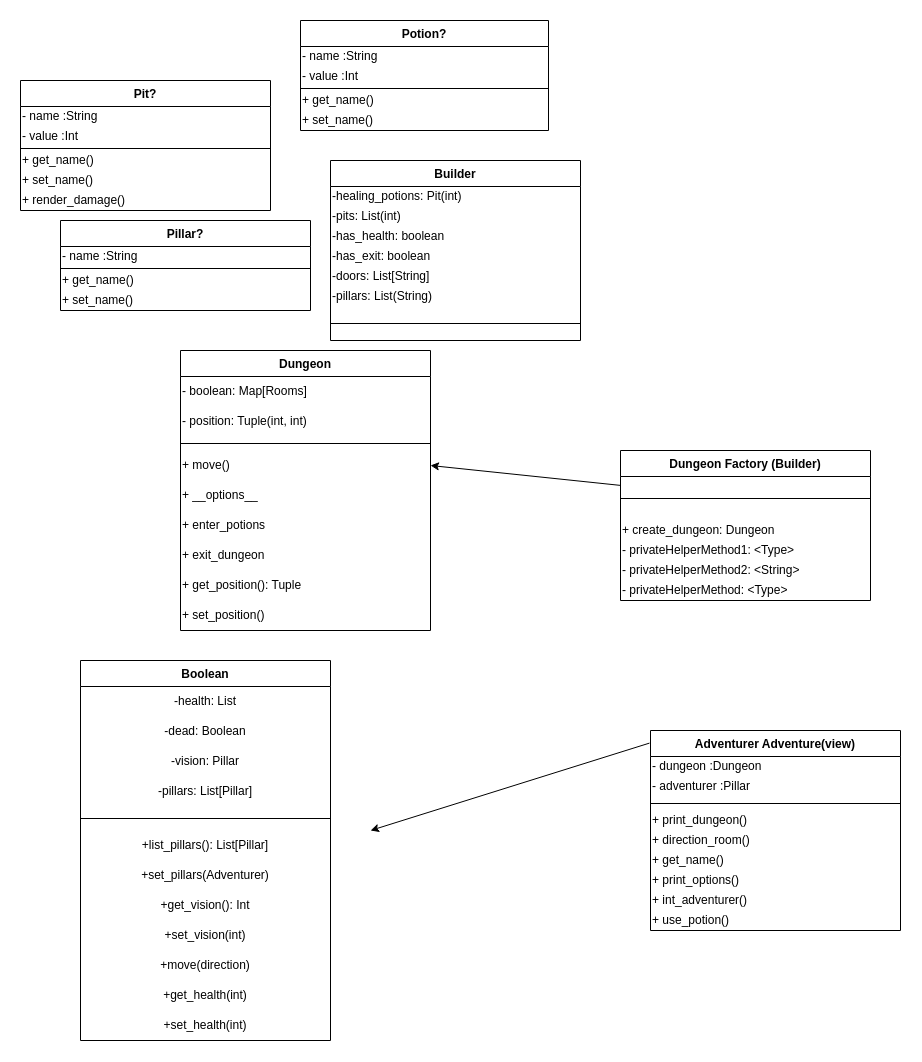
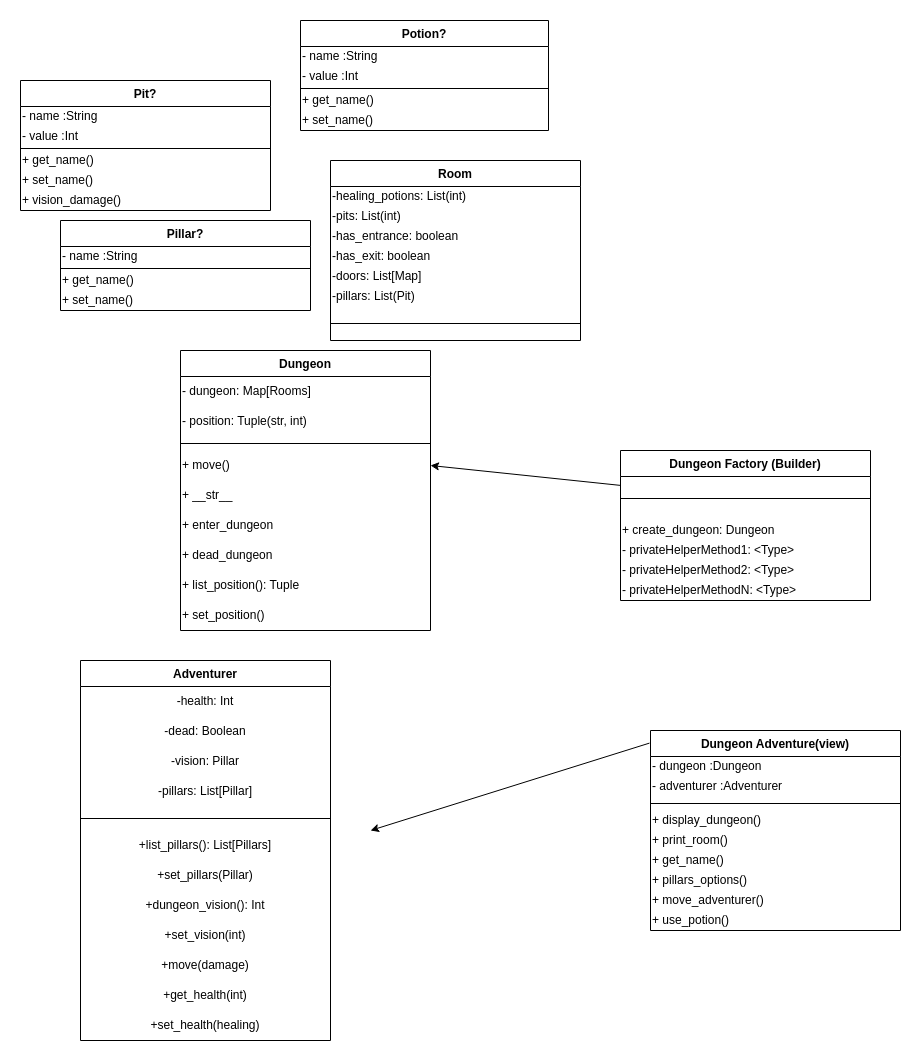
- <mxCell id="2" value="Builder" style="swimlane;fontStyle=1;align=center;verticalAlign=top;childLayout=stackLayout;horizontal=1;startSize=26;horizontalStack=0;resizeParent=1;resizeParentMax=0;resizeLast=0;collapsible=1;marginBottom=0;" vertex="1" parent="1"><mxGeometry x="330" width="250" height="180" as="geometry" y="160" /></mxCell>
+ <mxCell id="2" value="Room" style="swimlane;fontStyle=1;align=center;verticalAlign=top;childLayout=stackLayout;horizontal=1;startSize=26;horizontalStack=0;resizeParent=1;resizeParentMax=0;resizeLast=0;collapsible=1;marginBottom=0;" vertex="1" parent="1"><mxGeometry x="330" width="250" height="180" as="geometry" y="160" /></mxCell>
- <mxCell id="3" value="&lt;div align=&quot;left&quot;&gt;-healing_potions: Pit(int)&lt;/div&gt;" style="text;html=1;align=left;verticalAlign=middle;resizable=0;points=[];autosize=1;strokeColor=none;fillColor=none;" vertex="1" parent="2"><mxGeometry y="26" width="250" height="20" as="geometry" /></mxCell>
+ <mxCell id="3" value="&lt;div align=&quot;left&quot;&gt;-healing_potions: List(int)&lt;/div&gt;" style="text;html=1;align=left;verticalAlign=middle;resizable=0;points=[];autosize=1;strokeColor=none;fillColor=none;" vertex="1" parent="2"><mxGeometry y="26" width="250" height="20" as="geometry" /></mxCell>
- <mxCell id="67" value="&lt;div align=&quot;left&quot;&gt;+ render_damage()&lt;/div&gt;" style="text;html=1;align=left;verticalAlign=middle;resizable=0;points=[];autosize=1;strokeColor=none;fillColor=none;" vertex="1" parent="61"><mxGeometry y="110" width="250" height="20" as="geometry" /></mxCell>
+ <mxCell id="67" value="&lt;div align=&quot;left&quot;&gt;+ vision_damage()&lt;/div&gt;" style="text;html=1;align=left;verticalAlign=middle;resizable=0;points=[];autosize=1;strokeColor=none;fillColor=none;" vertex="1" parent="61"><mxGeometry y="110" width="250" height="20" as="geometry" /></mxCell>
- <mxCell id="5" value="&lt;div align=&quot;left&quot;&gt;-has_health: boolean&lt;/div&gt;" style="text;html=1;align=left;verticalAlign=middle;resizable=0;points=[];autosize=1;strokeColor=none;fillColor=none;" vertex="1" parent="2"><mxGeometry y="66" width="250" height="20" as="geometry" /></mxCell>
+ <mxCell id="5" value="&lt;div align=&quot;left&quot;&gt;-has_entrance: boolean&lt;/div&gt;" style="text;html=1;align=left;verticalAlign=middle;resizable=0;points=[];autosize=1;strokeColor=none;fillColor=none;" vertex="1" parent="2"><mxGeometry y="66" width="250" height="20" as="geometry" /></mxCell>
- <mxCell id="7" value="&lt;div align=&quot;left&quot;&gt;-doors: List[String]&lt;/div&gt;" style="text;html=1;align=left;verticalAlign=middle;resizable=0;points=[];autosize=1;strokeColor=none;fillColor=none;" vertex="1" parent="2"><mxGeometry y="106" width="250" height="20" as="geometry" /></mxCell>
+ <mxCell id="7" value="&lt;div align=&quot;left&quot;&gt;-doors: List[Map]&lt;/div&gt;" style="text;html=1;align=left;verticalAlign=middle;resizable=0;points=[];autosize=1;strokeColor=none;fillColor=none;" vertex="1" parent="2"><mxGeometry y="106" width="250" height="20" as="geometry" /></mxCell>
- <mxCell id="8" value="&lt;div align=&quot;left&quot;&gt;-pillars: List(String)&lt;/div&gt;" style="text;html=1;align=left;verticalAlign=middle;resizable=0;points=[];autosize=1;strokeColor=none;fillColor=none;" vertex="1" parent="2"><mxGeometry y="126" width="250" height="20" as="geometry" /></mxCell>
+ <mxCell id="8" value="&lt;div align=&quot;left&quot;&gt;-pillars: List(Pit)&lt;/div&gt;" style="text;html=1;align=left;verticalAlign=middle;resizable=0;points=[];autosize=1;strokeColor=none;fillColor=none;" vertex="1" parent="2"><mxGeometry y="126" width="250" height="20" as="geometry" /></mxCell>
- <mxCell id="17" value="&lt;div align=&quot;left&quot;&gt;- boolean: Map[Rooms]&lt;br&gt;&lt;/div&gt;" style="text;html=1;strokeColor=none;fillColor=none;align=left;verticalAlign=middle;whiteSpace=wrap;rounded=0;" vertex="1" parent="16"><mxGeometry y="26" width="250" height="30" as="geometry" /></mxCell>
+ <mxCell id="17" value="&lt;div align=&quot;left&quot;&gt;- dungeon: Map[Rooms]&lt;br&gt;&lt;/div&gt;" style="text;html=1;strokeColor=none;fillColor=none;align=left;verticalAlign=middle;whiteSpace=wrap;rounded=0;" vertex="1" parent="16"><mxGeometry y="26" width="250" height="30" as="geometry" /></mxCell>
- <mxCell id="18" value="&lt;div align=&quot;left&quot;&gt;- position: Tuple(int, int)&lt;br&gt;&lt;/div&gt;" style="text;html=1;strokeColor=none;fillColor=none;align=left;verticalAlign=middle;whiteSpace=wrap;rounded=0;" vertex="1" parent="16"><mxGeometry y="56" width="250" height="30" as="geometry" /></mxCell>
+ <mxCell id="18" value="&lt;div align=&quot;left&quot;&gt;- position: Tuple(str, int)&lt;br&gt;&lt;/div&gt;" style="text;html=1;strokeColor=none;fillColor=none;align=left;verticalAlign=middle;whiteSpace=wrap;rounded=0;" vertex="1" parent="16"><mxGeometry y="56" width="250" height="30" as="geometry" /></mxCell>
- <mxCell id="21" value="+ __options__" style="text;html=1;strokeColor=none;fillColor=none;align=left;verticalAlign=middle;whiteSpace=wrap;rounded=0;" vertex="1" parent="16"><mxGeometry y="130" width="250" height="30" as="geometry" /></mxCell>
+ <mxCell id="21" value="+ __str__" style="text;html=1;strokeColor=none;fillColor=none;align=left;verticalAlign=middle;whiteSpace=wrap;rounded=0;" vertex="1" parent="16"><mxGeometry y="130" width="250" height="30" as="geometry" /></mxCell>
- <mxCell id="22" value="+ enter_potions" style="text;html=1;strokeColor=none;fillColor=none;align=left;verticalAlign=middle;whiteSpace=wrap;rounded=0;" vertex="1" parent="16"><mxGeometry y="160" width="250" height="30" as="geometry" /></mxCell>
+ <mxCell id="22" value="+ enter_dungeon" style="text;html=1;strokeColor=none;fillColor=none;align=left;verticalAlign=middle;whiteSpace=wrap;rounded=0;" vertex="1" parent="16"><mxGeometry y="160" width="250" height="30" as="geometry" /></mxCell>
- <mxCell id="23" value="&lt;div align=&quot;left&quot;&gt;+ exit_dungeon&lt;br&gt;&lt;/div&gt;" style="text;html=1;strokeColor=none;fillColor=none;align=left;verticalAlign=middle;whiteSpace=wrap;rounded=0;" vertex="1" parent="16"><mxGeometry y="190" width="250" height="30" as="geometry" /></mxCell>
+ <mxCell id="23" value="&lt;div align=&quot;left&quot;&gt;+ dead_dungeon&lt;br&gt;&lt;/div&gt;" style="text;html=1;strokeColor=none;fillColor=none;align=left;verticalAlign=middle;whiteSpace=wrap;rounded=0;" vertex="1" parent="16"><mxGeometry y="190" width="250" height="30" as="geometry" /></mxCell>
- <mxCell id="14" value="&lt;div align=&quot;left&quot;&gt;- privateHelperMethod2: &amp;lt;String&amp;gt;&lt;br&gt;&lt;/div&gt;" style="text;html=1;align=left;verticalAlign=middle;resizable=0;points=[];autosize=1;strokeColor=none;fillColor=none;" vertex="1" parent="10"><mxGeometry y="110" width="250" height="20" as="geometry" /></mxCell>
+ <mxCell id="14" value="&lt;div align=&quot;left&quot;&gt;- privateHelperMethod2: &amp;lt;Type&amp;gt;&lt;br&gt;&lt;/div&gt;" style="text;html=1;align=left;verticalAlign=middle;resizable=0;points=[];autosize=1;strokeColor=none;fillColor=none;" vertex="1" parent="10"><mxGeometry y="110" width="250" height="20" as="geometry" /></mxCell>
- <mxCell id="24" value="&lt;div align=&quot;left&quot;&gt;+ get_position(): Tuple&lt;br&gt;&lt;/div&gt;" style="text;html=1;strokeColor=none;fillColor=none;align=left;verticalAlign=middle;whiteSpace=wrap;rounded=0;" vertex="1" parent="16"><mxGeometry y="220" width="250" height="30" as="geometry" /></mxCell>
+ <mxCell id="24" value="&lt;div align=&quot;left&quot;&gt;+ list_position(): Tuple&lt;br&gt;&lt;/div&gt;" style="text;html=1;strokeColor=none;fillColor=none;align=left;verticalAlign=middle;whiteSpace=wrap;rounded=0;" vertex="1" parent="16"><mxGeometry y="220" width="250" height="30" as="geometry" /></mxCell>
- <mxCell id="15" value="&lt;div align=&quot;left&quot;&gt;- privateHelperMethod: &amp;lt;Type&amp;gt;&lt;br&gt;&lt;/div&gt;" style="text;html=1;align=left;verticalAlign=middle;resizable=0;points=[];autosize=1;strokeColor=none;fillColor=none;" vertex="1" parent="10"><mxGeometry y="130" width="250" height="20" as="geometry" /></mxCell>
+ <mxCell id="15" value="&lt;div align=&quot;left&quot;&gt;- privateHelperMethodN: &amp;lt;Type&amp;gt;&lt;br&gt;&lt;/div&gt;" style="text;html=1;align=left;verticalAlign=middle;resizable=0;points=[];autosize=1;strokeColor=none;fillColor=none;" vertex="1" parent="10"><mxGeometry y="130" width="250" height="20" as="geometry" /></mxCell>
- <mxCell id="37" value="Boolean" style="swimlane;fontStyle=1;align=center;verticalAlign=top;childLayout=stackLayout;horizontal=1;startSize=26;horizontalStack=0;resizeParent=1;resizeParentMax=0;resizeLast=0;collapsible=1;marginBottom=0;" vertex="1" parent="1"><mxGeometry y="660" width="250" height="380" as="geometry" x="80" /></mxCell>
+ <mxCell id="37" value="Adventurer" style="swimlane;fontStyle=1;align=center;verticalAlign=top;childLayout=stackLayout;horizontal=1;startSize=26;horizontalStack=0;resizeParent=1;resizeParentMax=0;resizeLast=0;collapsible=1;marginBottom=0;" vertex="1" parent="1"><mxGeometry y="660" width="250" height="380" as="geometry" x="80" /></mxCell>
- <mxCell id="38" value="-health: List" style="text;html=1;strokeColor=none;fillColor=none;align=center;verticalAlign=middle;whiteSpace=wrap;rounded=0;" vertex="1" parent="37"><mxGeometry y="26" width="250" height="30" as="geometry" /></mxCell>
+ <mxCell id="38" value="-health: Int" style="text;html=1;strokeColor=none;fillColor=none;align=center;verticalAlign=middle;whiteSpace=wrap;rounded=0;" vertex="1" parent="37"><mxGeometry y="26" width="250" height="30" as="geometry" /></mxCell>
- <mxCell id="26" value="Adventurer Adventure(view)" style="swimlane;fontStyle=1;align=center;verticalAlign=top;childLayout=stackLayout;horizontal=1;startSize=26;horizontalStack=0;resizeParent=1;resizeParentMax=0;resizeLast=0;collapsible=1;marginBottom=0;" vertex="1" parent="1"><mxGeometry x="650" y="730" width="250" height="200" as="geometry" /></mxCell>
+ <mxCell id="26" value="Dungeon Adventure(view)" style="swimlane;fontStyle=1;align=center;verticalAlign=top;childLayout=stackLayout;horizontal=1;startSize=26;horizontalStack=0;resizeParent=1;resizeParentMax=0;resizeLast=0;collapsible=1;marginBottom=0;" vertex="1" parent="1"><mxGeometry x="650" y="730" width="250" height="200" as="geometry" /></mxCell>
- <mxCell id="28" value="&lt;div align=&quot;left&quot;&gt;- adventurer :Pillar&lt;/div&gt;" style="text;html=1;align=left;verticalAlign=middle;resizable=0;points=[];autosize=1;strokeColor=none;fillColor=none;" vertex="1" parent="26"><mxGeometry y="46" width="250" height="20" as="geometry" /></mxCell>
+ <mxCell id="28" value="&lt;div align=&quot;left&quot;&gt;- adventurer :Adventurer&lt;/div&gt;" style="text;html=1;align=left;verticalAlign=middle;resizable=0;points=[];autosize=1;strokeColor=none;fillColor=none;" vertex="1" parent="26"><mxGeometry y="46" width="250" height="20" as="geometry" /></mxCell>
- <mxCell id="30" value="&lt;div align=&quot;left&quot;&gt;+ print_dungeon()&lt;/div&gt;" style="text;html=1;align=left;verticalAlign=middle;resizable=0;points=[];autosize=1;strokeColor=none;fillColor=none;" vertex="1" parent="26"><mxGeometry y="80" width="250" height="20" as="geometry" /></mxCell>
+ <mxCell id="30" value="&lt;div align=&quot;left&quot;&gt;+ display_dungeon()&lt;/div&gt;" style="text;html=1;align=left;verticalAlign=middle;resizable=0;points=[];autosize=1;strokeColor=none;fillColor=none;" vertex="1" parent="26"><mxGeometry y="80" width="250" height="20" as="geometry" /></mxCell>
- <mxCell id="31" value="&lt;div align=&quot;left&quot;&gt;+ direction_room()&lt;/div&gt;" style="text;html=1;align=left;verticalAlign=middle;resizable=0;points=[];autosize=1;strokeColor=none;fillColor=none;" vertex="1" parent="26"><mxGeometry y="100" width="250" height="20" as="geometry" /></mxCell>
+ <mxCell id="31" value="&lt;div align=&quot;left&quot;&gt;+ print_room()&lt;/div&gt;" style="text;html=1;align=left;verticalAlign=middle;resizable=0;points=[];autosize=1;strokeColor=none;fillColor=none;" vertex="1" parent="26"><mxGeometry y="100" width="250" height="20" as="geometry" /></mxCell>
- <mxCell id="43" value="+list_pillars(): List[Pillar]" style="text;html=1;strokeColor=none;fillColor=none;align=center;verticalAlign=middle;whiteSpace=wrap;rounded=0;" vertex="1" parent="37"><mxGeometry y="170" width="250" height="30" as="geometry" /></mxCell>
+ <mxCell id="43" value="+list_pillars(): List[Pillars]" style="text;html=1;strokeColor=none;fillColor=none;align=center;verticalAlign=middle;whiteSpace=wrap;rounded=0;" vertex="1" parent="37"><mxGeometry y="170" width="250" height="30" as="geometry" /></mxCell>
- <mxCell id="44" value="+set_pillars(Adventurer)" style="text;html=1;strokeColor=none;fillColor=none;align=center;verticalAlign=middle;whiteSpace=wrap;rounded=0;" vertex="1" parent="37"><mxGeometry y="200" width="250" height="30" as="geometry" /></mxCell>
+ <mxCell id="44" value="+set_pillars(Pillar)" style="text;html=1;strokeColor=none;fillColor=none;align=center;verticalAlign=middle;whiteSpace=wrap;rounded=0;" vertex="1" parent="37"><mxGeometry y="200" width="250" height="30" as="geometry" /></mxCell>
- <mxCell id="33" value="&lt;div align=&quot;left&quot;&gt;+ print_options()&lt;/div&gt;" style="text;html=1;align=left;verticalAlign=middle;resizable=0;points=[];autosize=1;strokeColor=none;fillColor=none;" vertex="1" parent="26"><mxGeometry y="140" width="250" height="20" as="geometry" /></mxCell>
+ <mxCell id="33" value="&lt;div align=&quot;left&quot;&gt;+ pillars_options()&lt;/div&gt;" style="text;html=1;align=left;verticalAlign=middle;resizable=0;points=[];autosize=1;strokeColor=none;fillColor=none;" vertex="1" parent="26"><mxGeometry y="140" width="250" height="20" as="geometry" /></mxCell>
- <mxCell id="34" value="&lt;div align=&quot;left&quot;&gt;+ int_adventurer()&lt;/div&gt;" style="text;html=1;align=left;verticalAlign=middle;resizable=0;points=[];autosize=1;strokeColor=none;fillColor=none;" vertex="1" parent="26"><mxGeometry y="160" width="250" height="20" as="geometry" /></mxCell>
+ <mxCell id="34" value="&lt;div align=&quot;left&quot;&gt;+ move_adventurer()&lt;/div&gt;" style="text;html=1;align=left;verticalAlign=middle;resizable=0;points=[];autosize=1;strokeColor=none;fillColor=none;" vertex="1" parent="26"><mxGeometry y="160" width="250" height="20" as="geometry" /></mxCell>
- <mxCell id="45" value="+get_vision(): Int" style="text;html=1;strokeColor=none;fillColor=none;align=center;verticalAlign=middle;whiteSpace=wrap;rounded=0;" vertex="1" parent="37"><mxGeometry y="230" width="250" height="30" as="geometry" /></mxCell>
+ <mxCell id="45" value="+dungeon_vision(): Int" style="text;html=1;strokeColor=none;fillColor=none;align=center;verticalAlign=middle;whiteSpace=wrap;rounded=0;" vertex="1" parent="37"><mxGeometry y="230" width="250" height="30" as="geometry" /></mxCell>
- <mxCell id="47" value="+move(direction)" style="text;html=1;strokeColor=none;fillColor=none;align=center;verticalAlign=middle;whiteSpace=wrap;rounded=0;" vertex="1" parent="37"><mxGeometry y="290" width="250" height="30" as="geometry" /></mxCell>
+ <mxCell id="47" value="+move(damage)" style="text;html=1;strokeColor=none;fillColor=none;align=center;verticalAlign=middle;whiteSpace=wrap;rounded=0;" vertex="1" parent="37"><mxGeometry y="290" width="250" height="30" as="geometry" /></mxCell>
- <mxCell id="49" value="+set_health(int)" style="text;html=1;strokeColor=none;fillColor=none;align=center;verticalAlign=middle;whiteSpace=wrap;rounded=0;" vertex="1" parent="37"><mxGeometry y="350" width="250" height="30" as="geometry" /></mxCell>
+ <mxCell id="49" value="+set_health(healing)" style="text;html=1;strokeColor=none;fillColor=none;align=center;verticalAlign=middle;whiteSpace=wrap;rounded=0;" vertex="1" parent="37"><mxGeometry y="350" width="250" height="30" as="geometry" /></mxCell>
